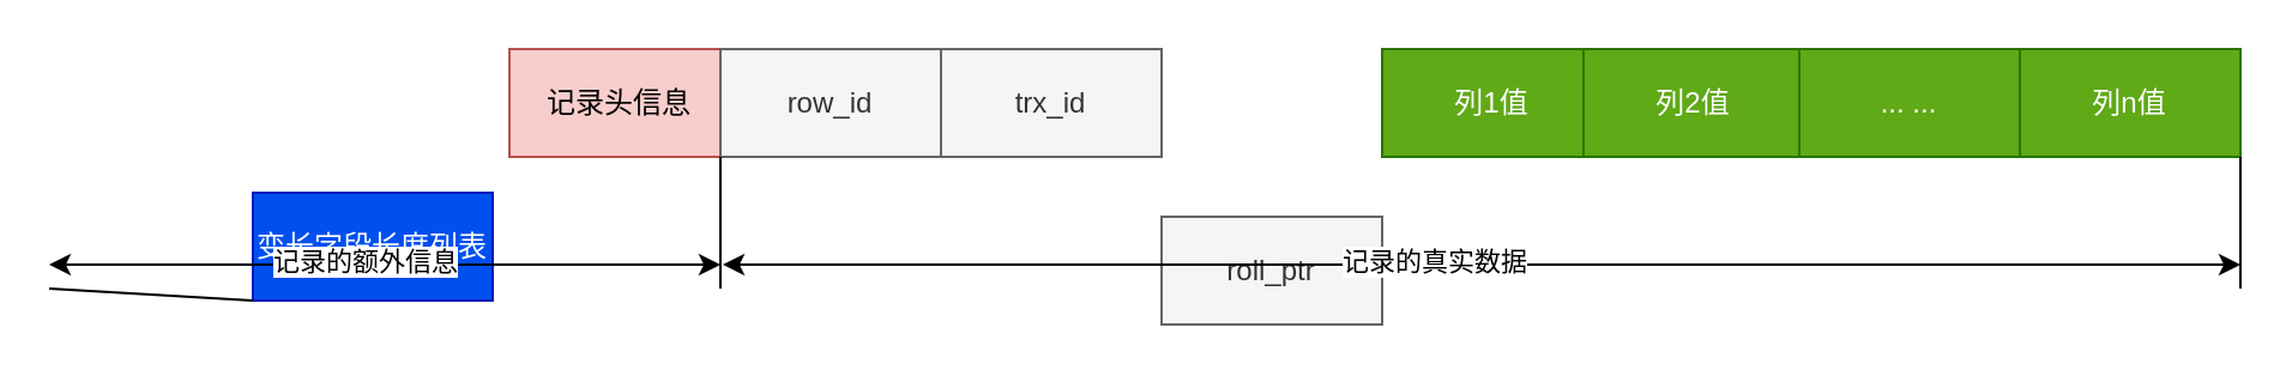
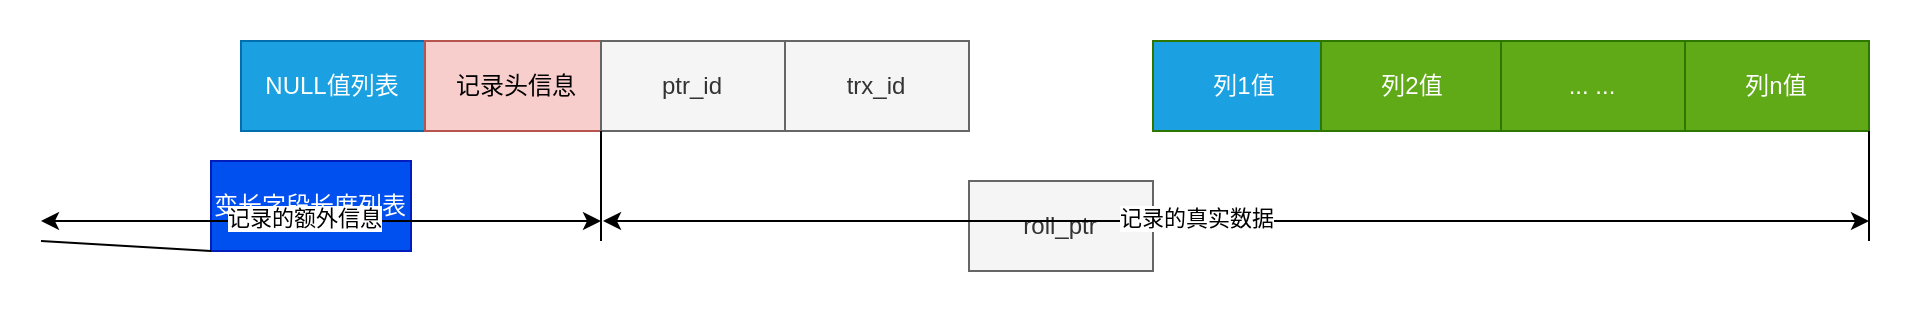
+ <mxCell id="3" value="NULL值列表" style="rounded=0;whiteSpace=wrap;html=1;fillColor=#1ba1e2;fontColor=#ffffff;strokeColor=#006EAF;" parent="1" vertex="1"><mxGeometry x="120" y="20" width="92" height="45" as="geometry" /></mxCell>
- <mxCell id="8" value="列1值" style="rounded=0;whiteSpace=wrap;html=1;fillColor=#60a917;fontColor=#ffffff;strokeColor=#2D7600;" parent="1" vertex="1"><mxGeometry x="576" y="20" width="92" height="45" as="geometry" /></mxCell>
+ <mxCell id="8" value="列1值" style="rounded=0;whiteSpace=wrap;html=1;fillColor=#1ba1e2;fontColor=#ffffff;strokeColor=#2D7600;" parent="1" vertex="1"><mxGeometry x="576" y="20" width="92" height="45" as="geometry" /></mxCell>
- <mxCell id="5" value="row_id" style="rounded=0;whiteSpace=wrap;html=1;fillColor=#f5f5f5;fontColor=#333333;strokeColor=#666666;" parent="1" vertex="1"><mxGeometry x="300" y="20" width="92" height="45" as="geometry" /></mxCell>
+ <mxCell id="5" value="ptr_id" style="rounded=0;whiteSpace=wrap;html=1;fillColor=#f5f5f5;fontColor=#333333;strokeColor=#666666;" parent="1" vertex="1"><mxGeometry x="300" y="20" width="92" height="45" as="geometry" /></mxCell>
